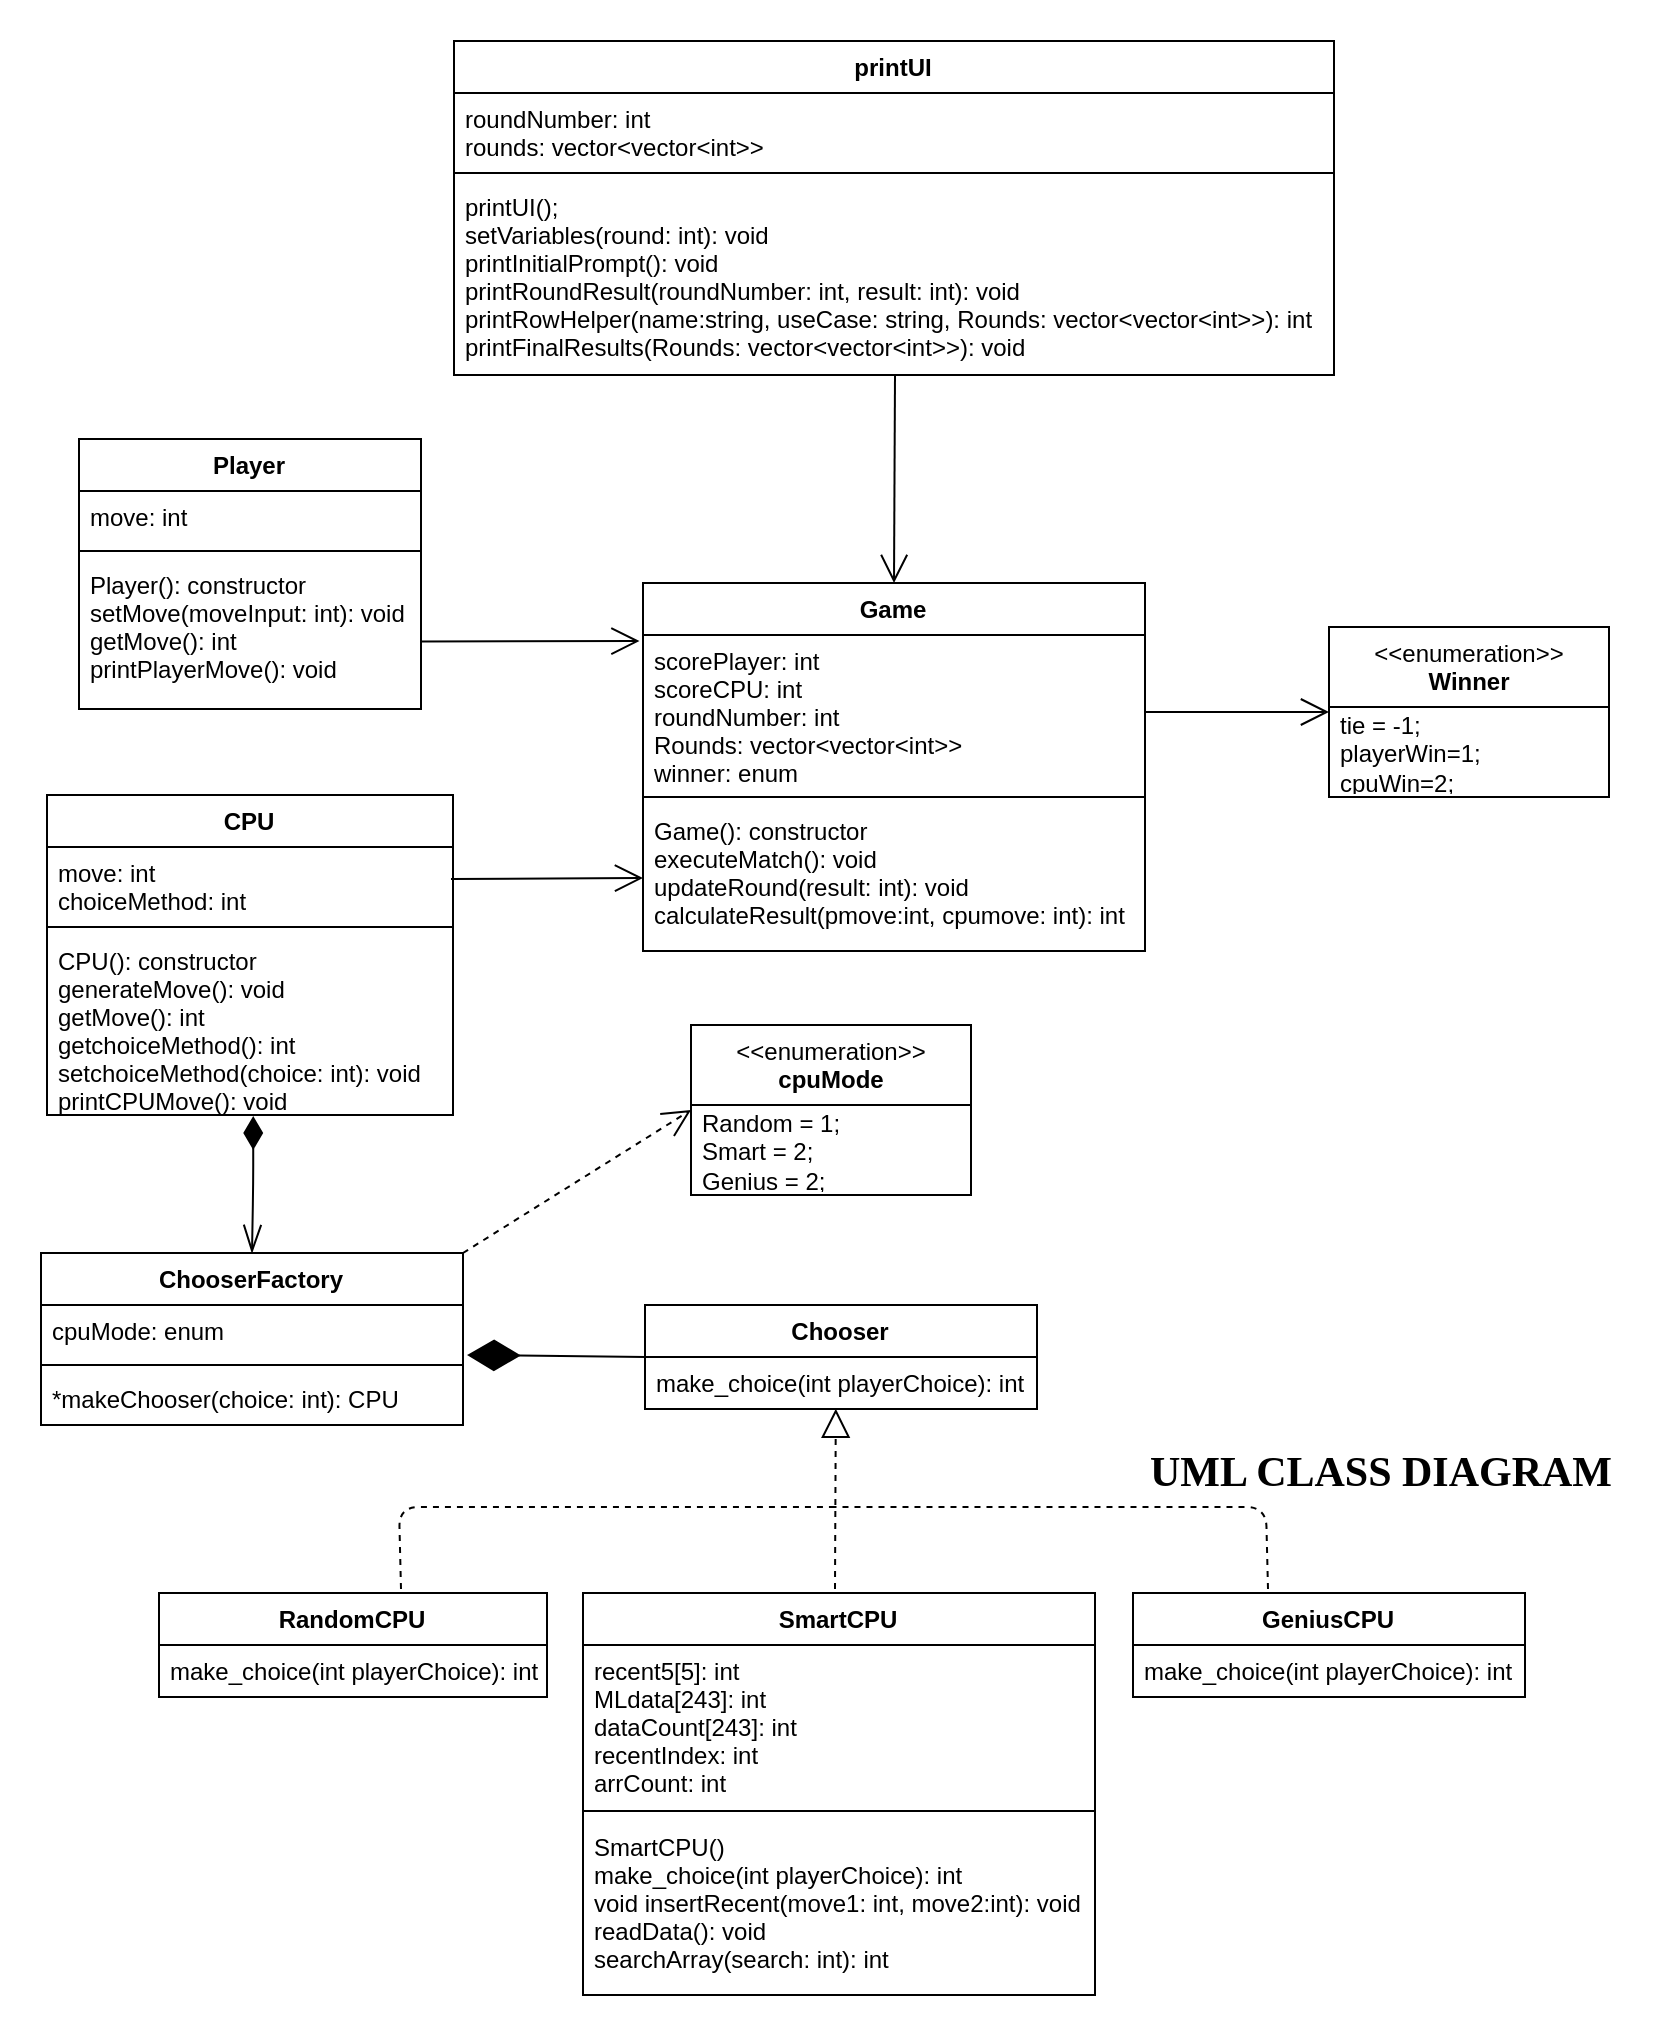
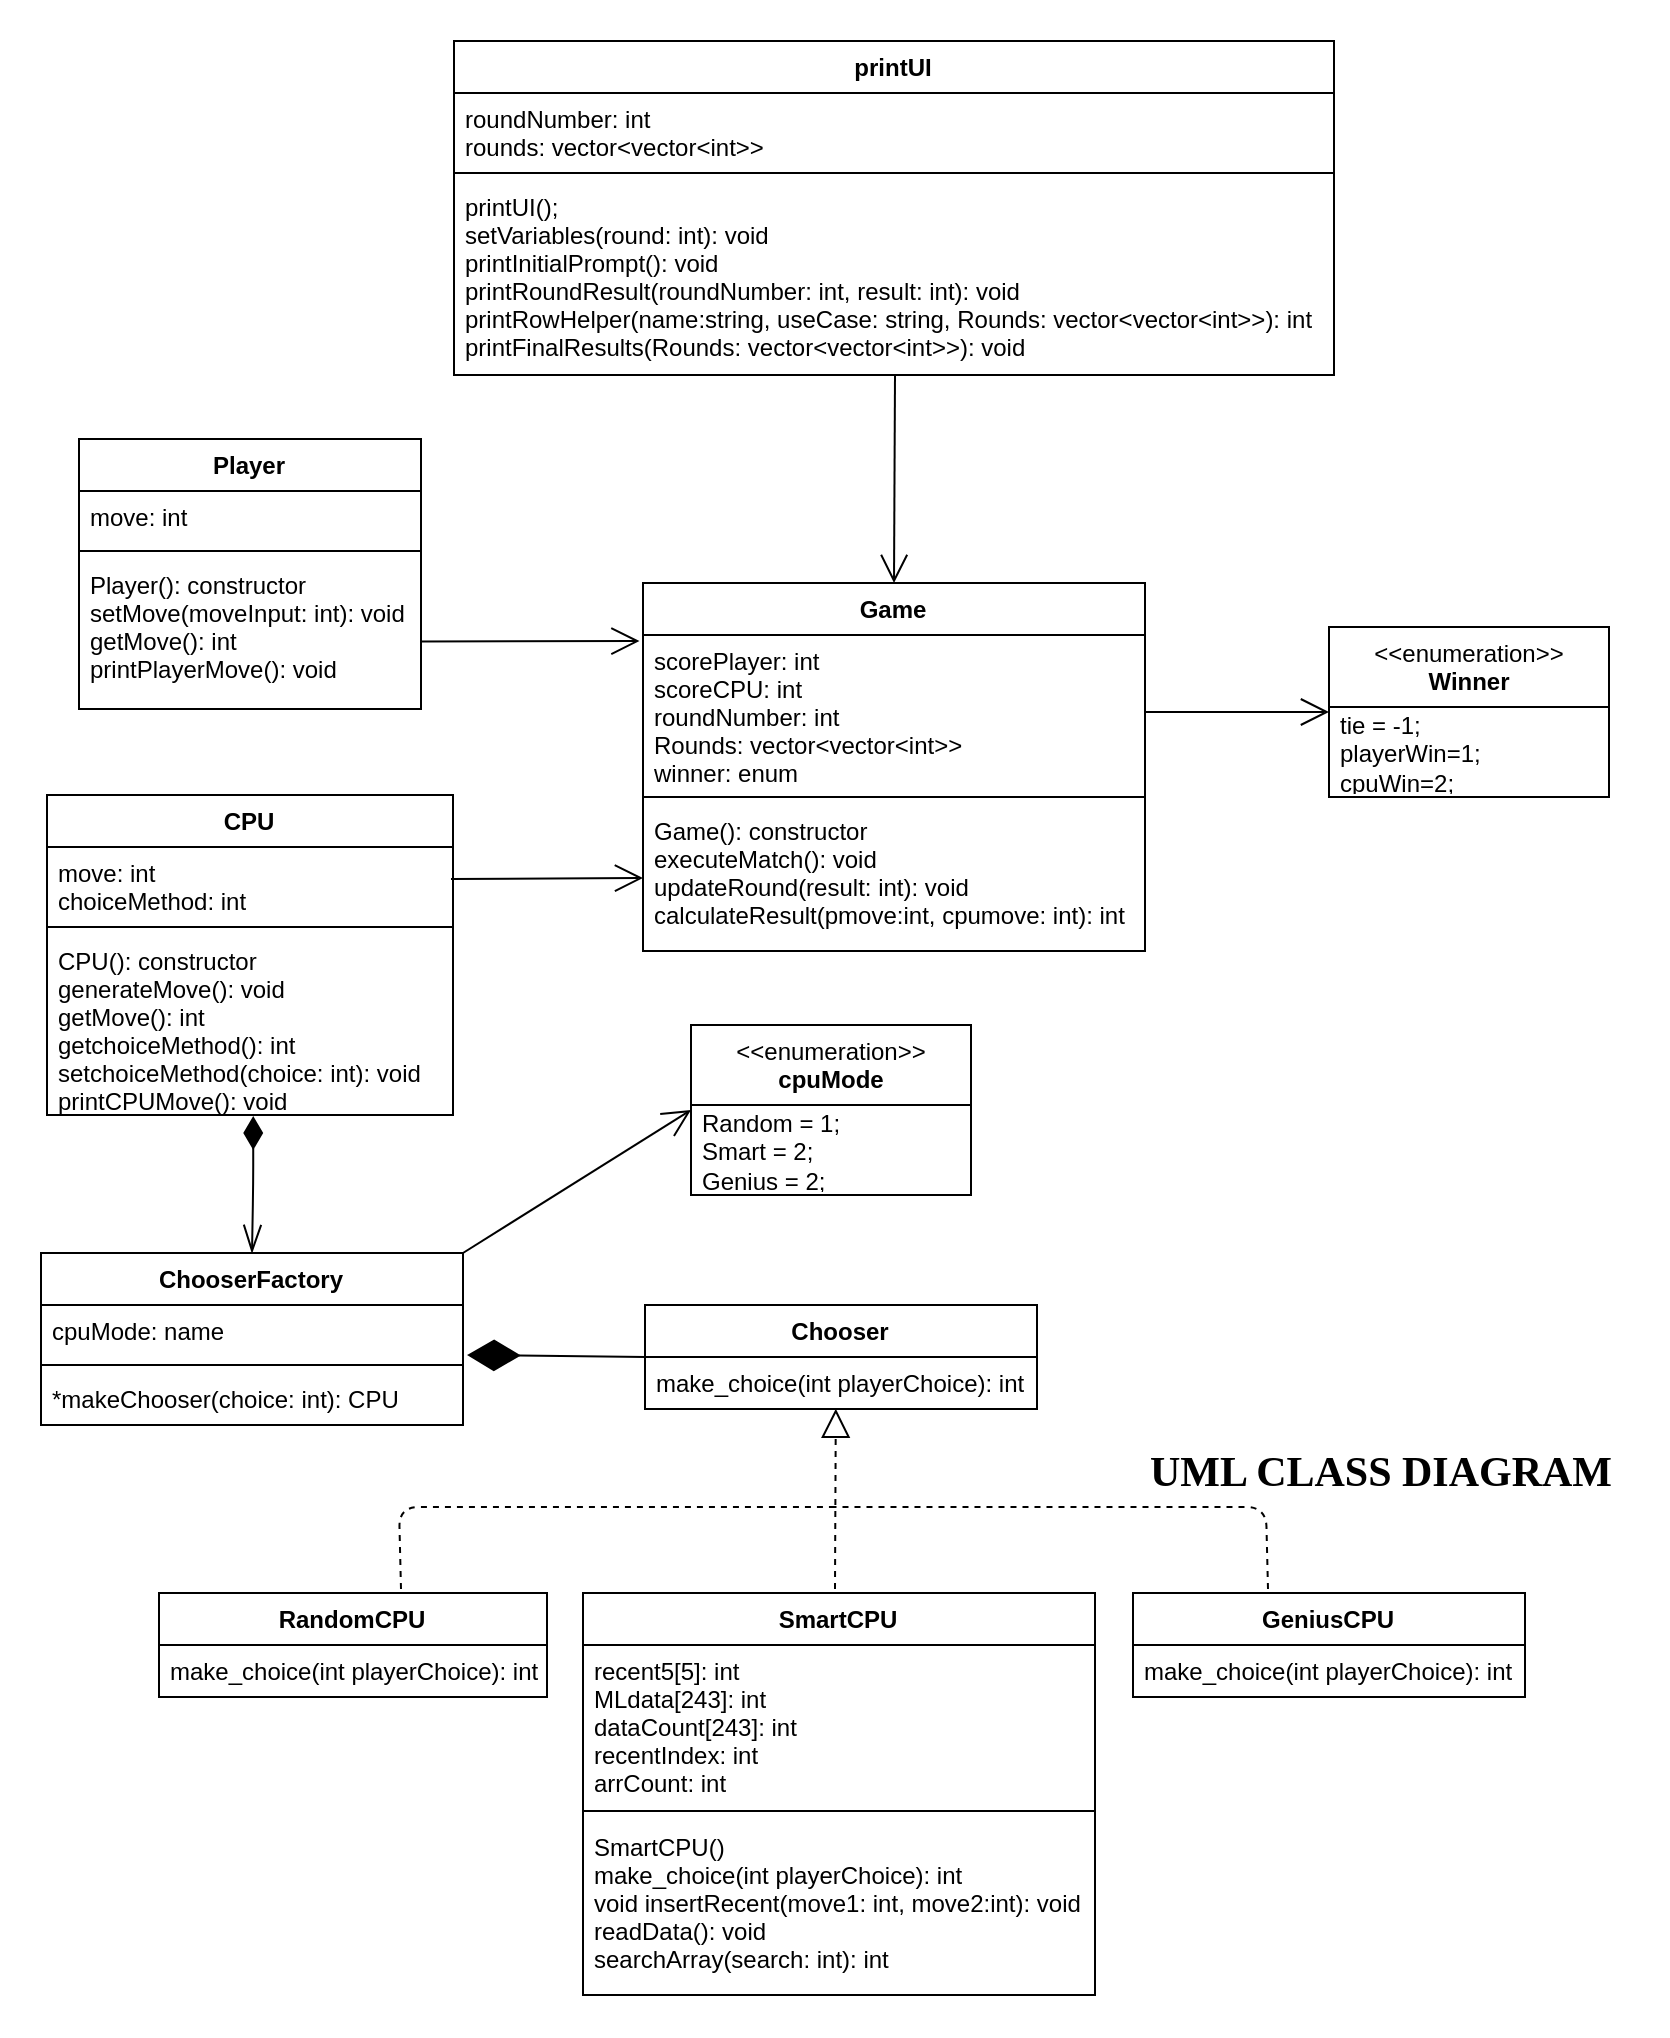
- <mxCell id="42" value="" style="endArrow=open;endFill=1;endSize=12;html=1;entryX=0;entryY=0.5;entryDx=0;entryDy=0;exitX=1;exitY=0;exitDx=0;exitDy=0;dashed=1;" parent="1" source="23" target="40" edge="1"><mxGeometry width="160" relative="1" as="geometry"><mxPoint x="235" y="449" as="sourcePoint" /><mxPoint x="331" y="448.5" as="targetPoint" /></mxGeometry></mxCell>
+ <mxCell id="42" value="" style="endArrow=open;endFill=1;endSize=12;html=1;entryX=0;entryY=0.5;entryDx=0;entryDy=0;exitX=1;exitY=0;exitDx=0;exitDy=0;" parent="1" source="23" target="40" edge="1"><mxGeometry width="160" relative="1" as="geometry"><mxPoint x="235" y="449" as="sourcePoint" /><mxPoint x="331" y="448.5" as="targetPoint" /></mxGeometry></mxCell>
- <mxCell id="24" value="cpuMode: enum" style="text;strokeColor=none;fillColor=none;align=left;verticalAlign=top;spacingLeft=4;spacingRight=4;overflow=hidden;rotatable=0;points=[[0,0.5],[1,0.5]];portConstraint=eastwest;" parent="23" vertex="1"><mxGeometry y="26" width="211" height="26" as="geometry" /></mxCell>
+ <mxCell id="24" value="cpuMode: name" style="text;strokeColor=none;fillColor=none;align=left;verticalAlign=top;spacingLeft=4;spacingRight=4;overflow=hidden;rotatable=0;points=[[0,0.5],[1,0.5]];portConstraint=eastwest;" parent="23" vertex="1"><mxGeometry y="26" width="211" height="26" as="geometry" /></mxCell>
